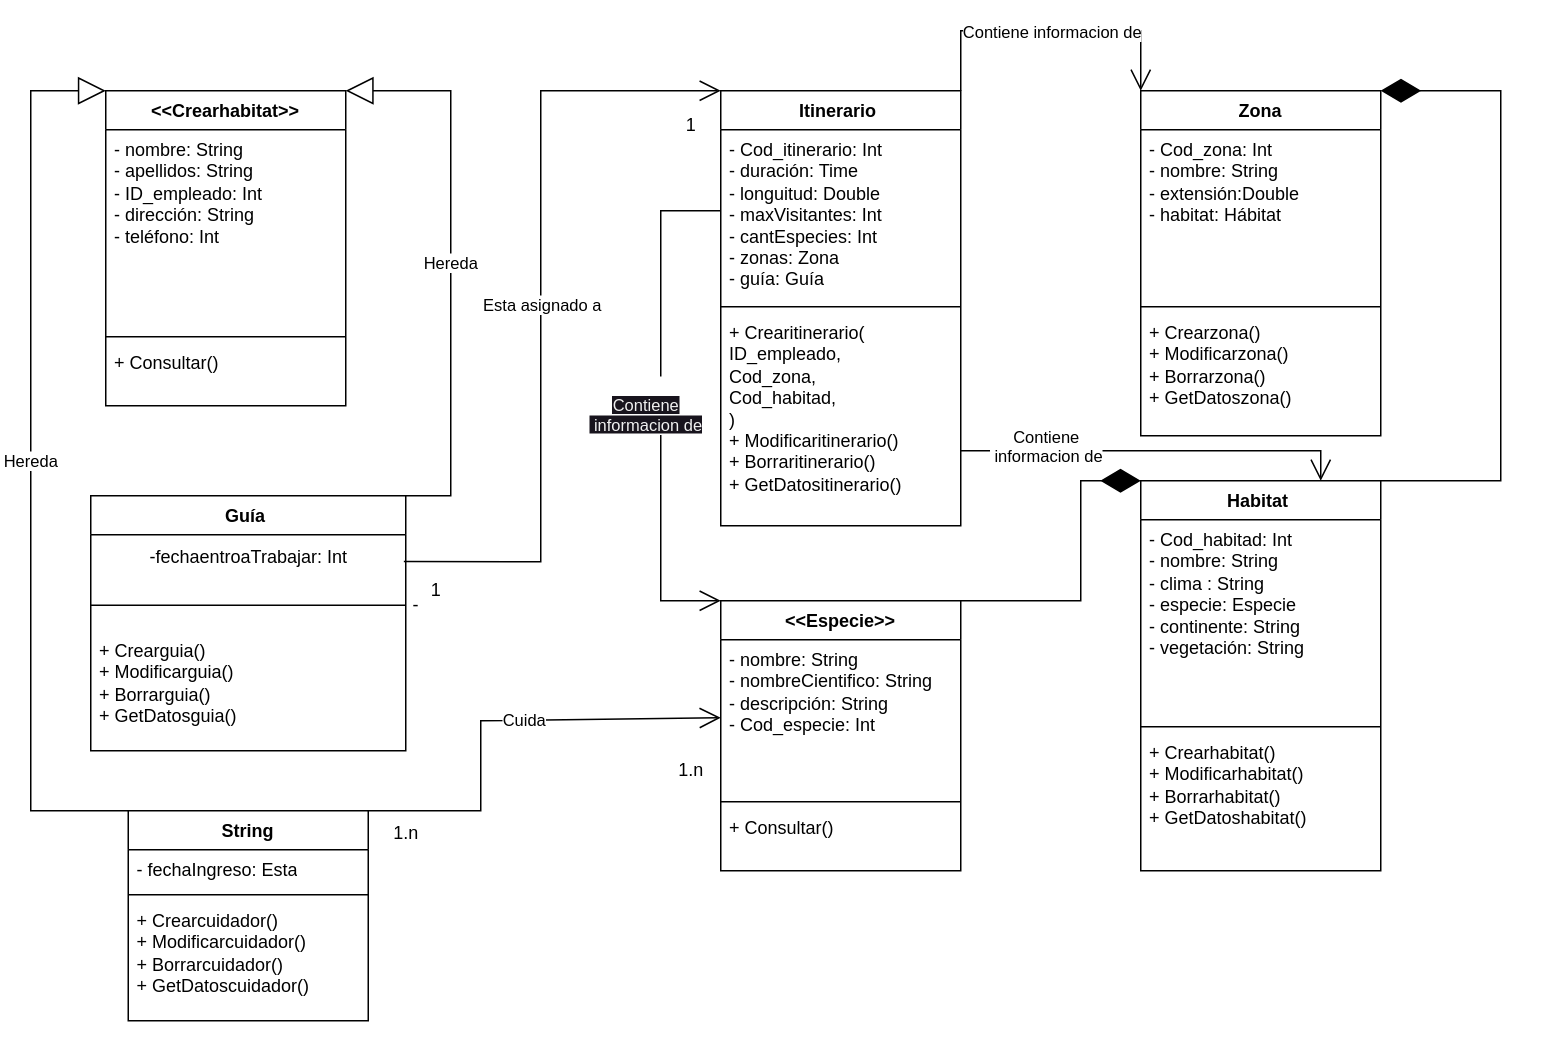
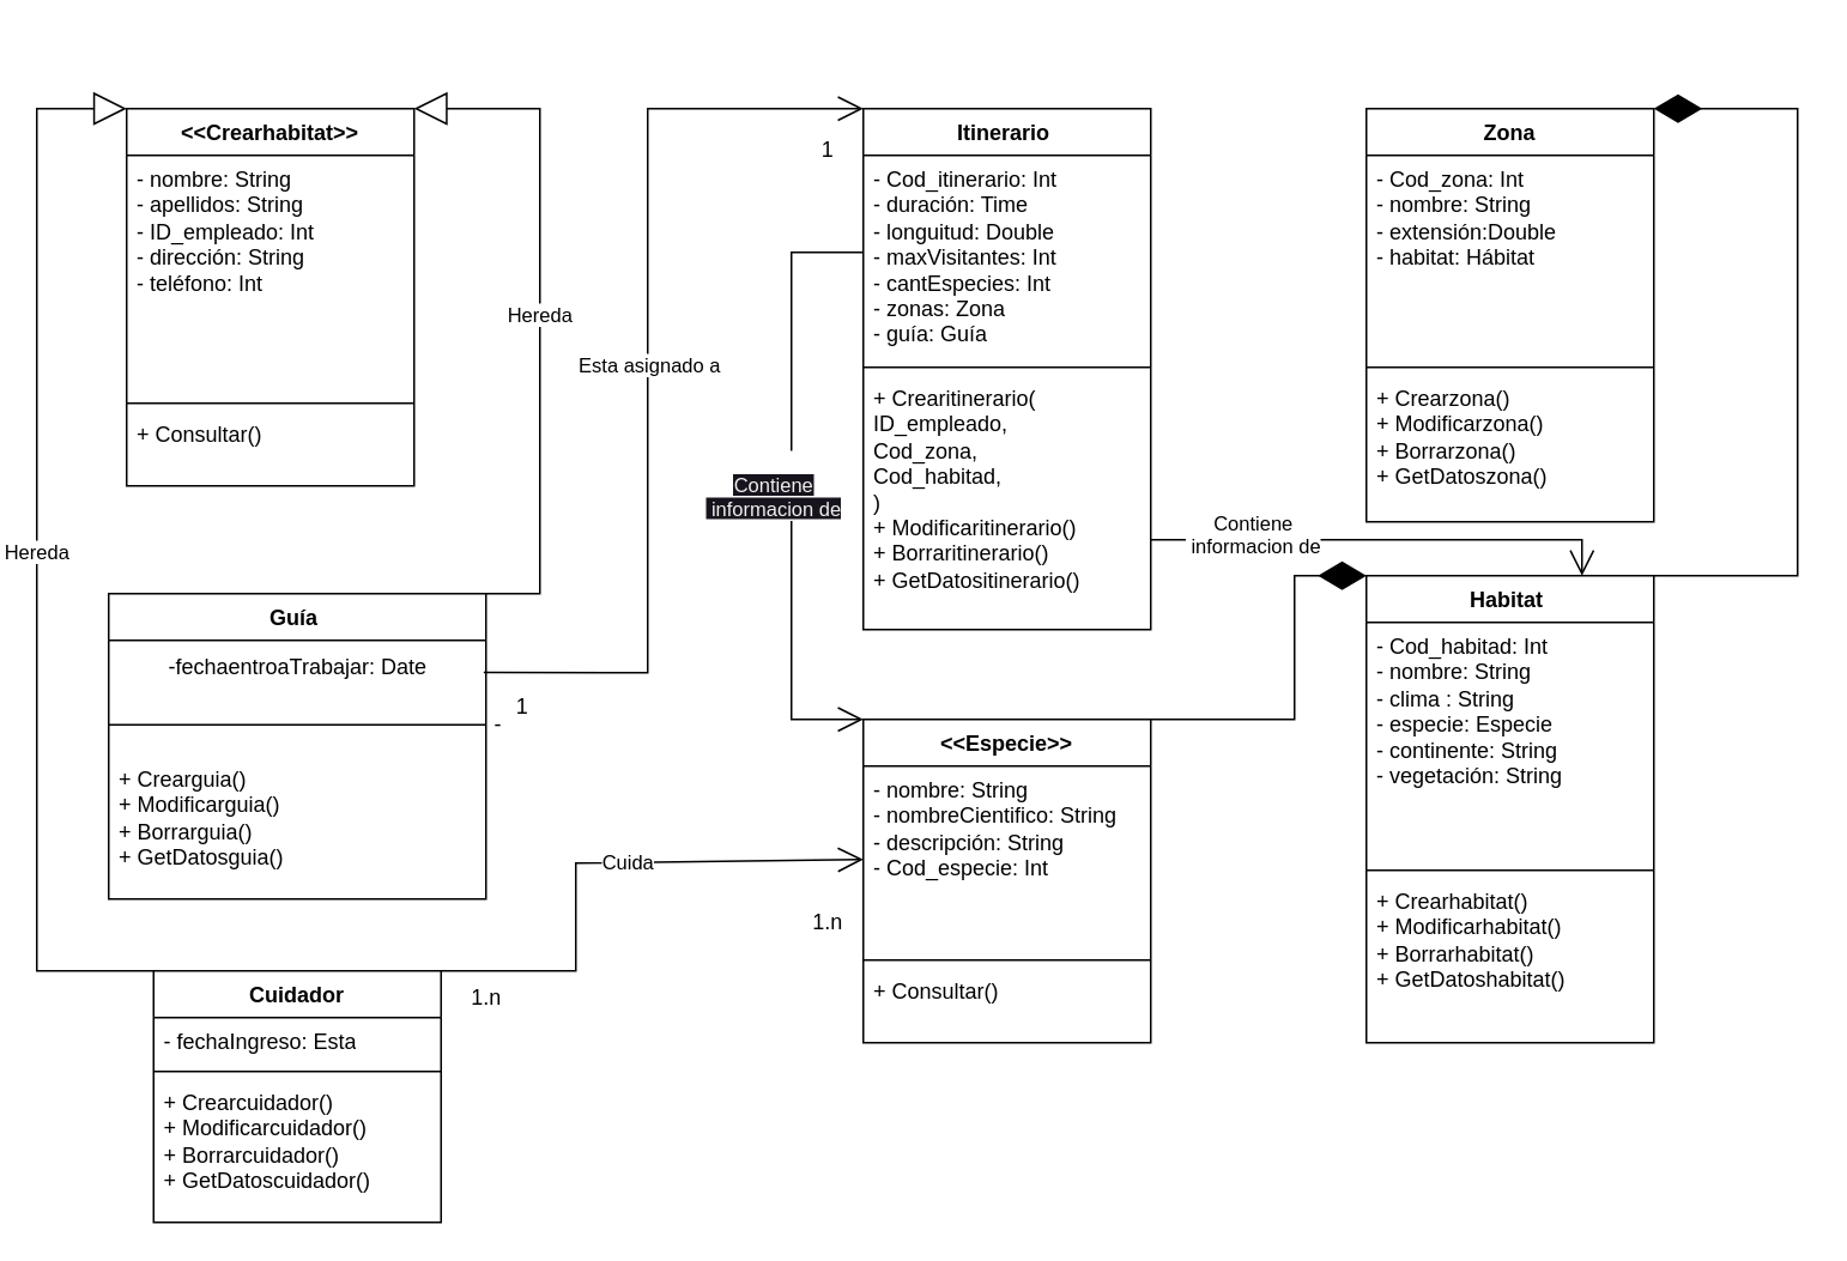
- <mxCell id="42" value="" style="endArrow=open;endFill=1;endSize=12;html=1;rounded=0;exitX=1;exitY=0;exitDx=0;exitDy=0;entryX=0;entryY=0;entryDx=0;entryDy=0;" edge="1" parent="1" source="28" target="24"><mxGeometry width="160" relative="1" as="geometry"><mxPoint x="630" y="380" as="sourcePoint" /><mxPoint x="790" y="380" as="targetPoint" /><Array as="points"><mxPoint x="640" y="20" /><mxPoint x="760" y="20" /></Array></mxGeometry></mxCell>
- <mxCell id="43" value="Contiene informacion de" style="edgeLabel;html=1;align=center;verticalAlign=middle;resizable=0;points=[];" vertex="1" connectable="0" parent="42"><mxGeometry x="0.249" y="-2" relative="1" as="geometry"><mxPoint x="-25" y="-2" as="offset" /></mxGeometry></mxCell>
- <mxCell id="11" value="-fechaentroaTrabajar: Int" style="text;html=1;align=center;verticalAlign=middle;resizable=0;points=[];autosize=1;strokeColor=none;fillColor=none;" vertex="1" parent="10"><mxGeometry y="26" width="210" height="30" as="geometry" /></mxCell>
+ <mxCell id="11" value="-fechaentroaTrabajar: Date" style="text;html=1;align=center;verticalAlign=middle;resizable=0;points=[];autosize=1;strokeColor=none;fillColor=none;" vertex="1" parent="10"><mxGeometry y="26" width="210" height="30" as="geometry" /></mxCell>
- <mxCell id="14" value="String" style="swimlane;fontStyle=1;align=center;verticalAlign=top;childLayout=stackLayout;horizontal=1;startSize=26;horizontalStack=0;resizeParent=1;resizeParentMax=0;resizeLast=0;collapsible=1;marginBottom=0;whiteSpace=wrap;html=1;" vertex="1" parent="1"><mxGeometry x="85" y="540" width="160" height="140" as="geometry" /></mxCell>
+ <mxCell id="14" value="Cuidador" style="swimlane;fontStyle=1;align=center;verticalAlign=top;childLayout=stackLayout;horizontal=1;startSize=26;horizontalStack=0;resizeParent=1;resizeParentMax=0;resizeLast=0;collapsible=1;marginBottom=0;whiteSpace=wrap;html=1;" vertex="1" parent="1"><mxGeometry x="85" y="540" width="160" height="140" as="geometry" /></mxCell>
